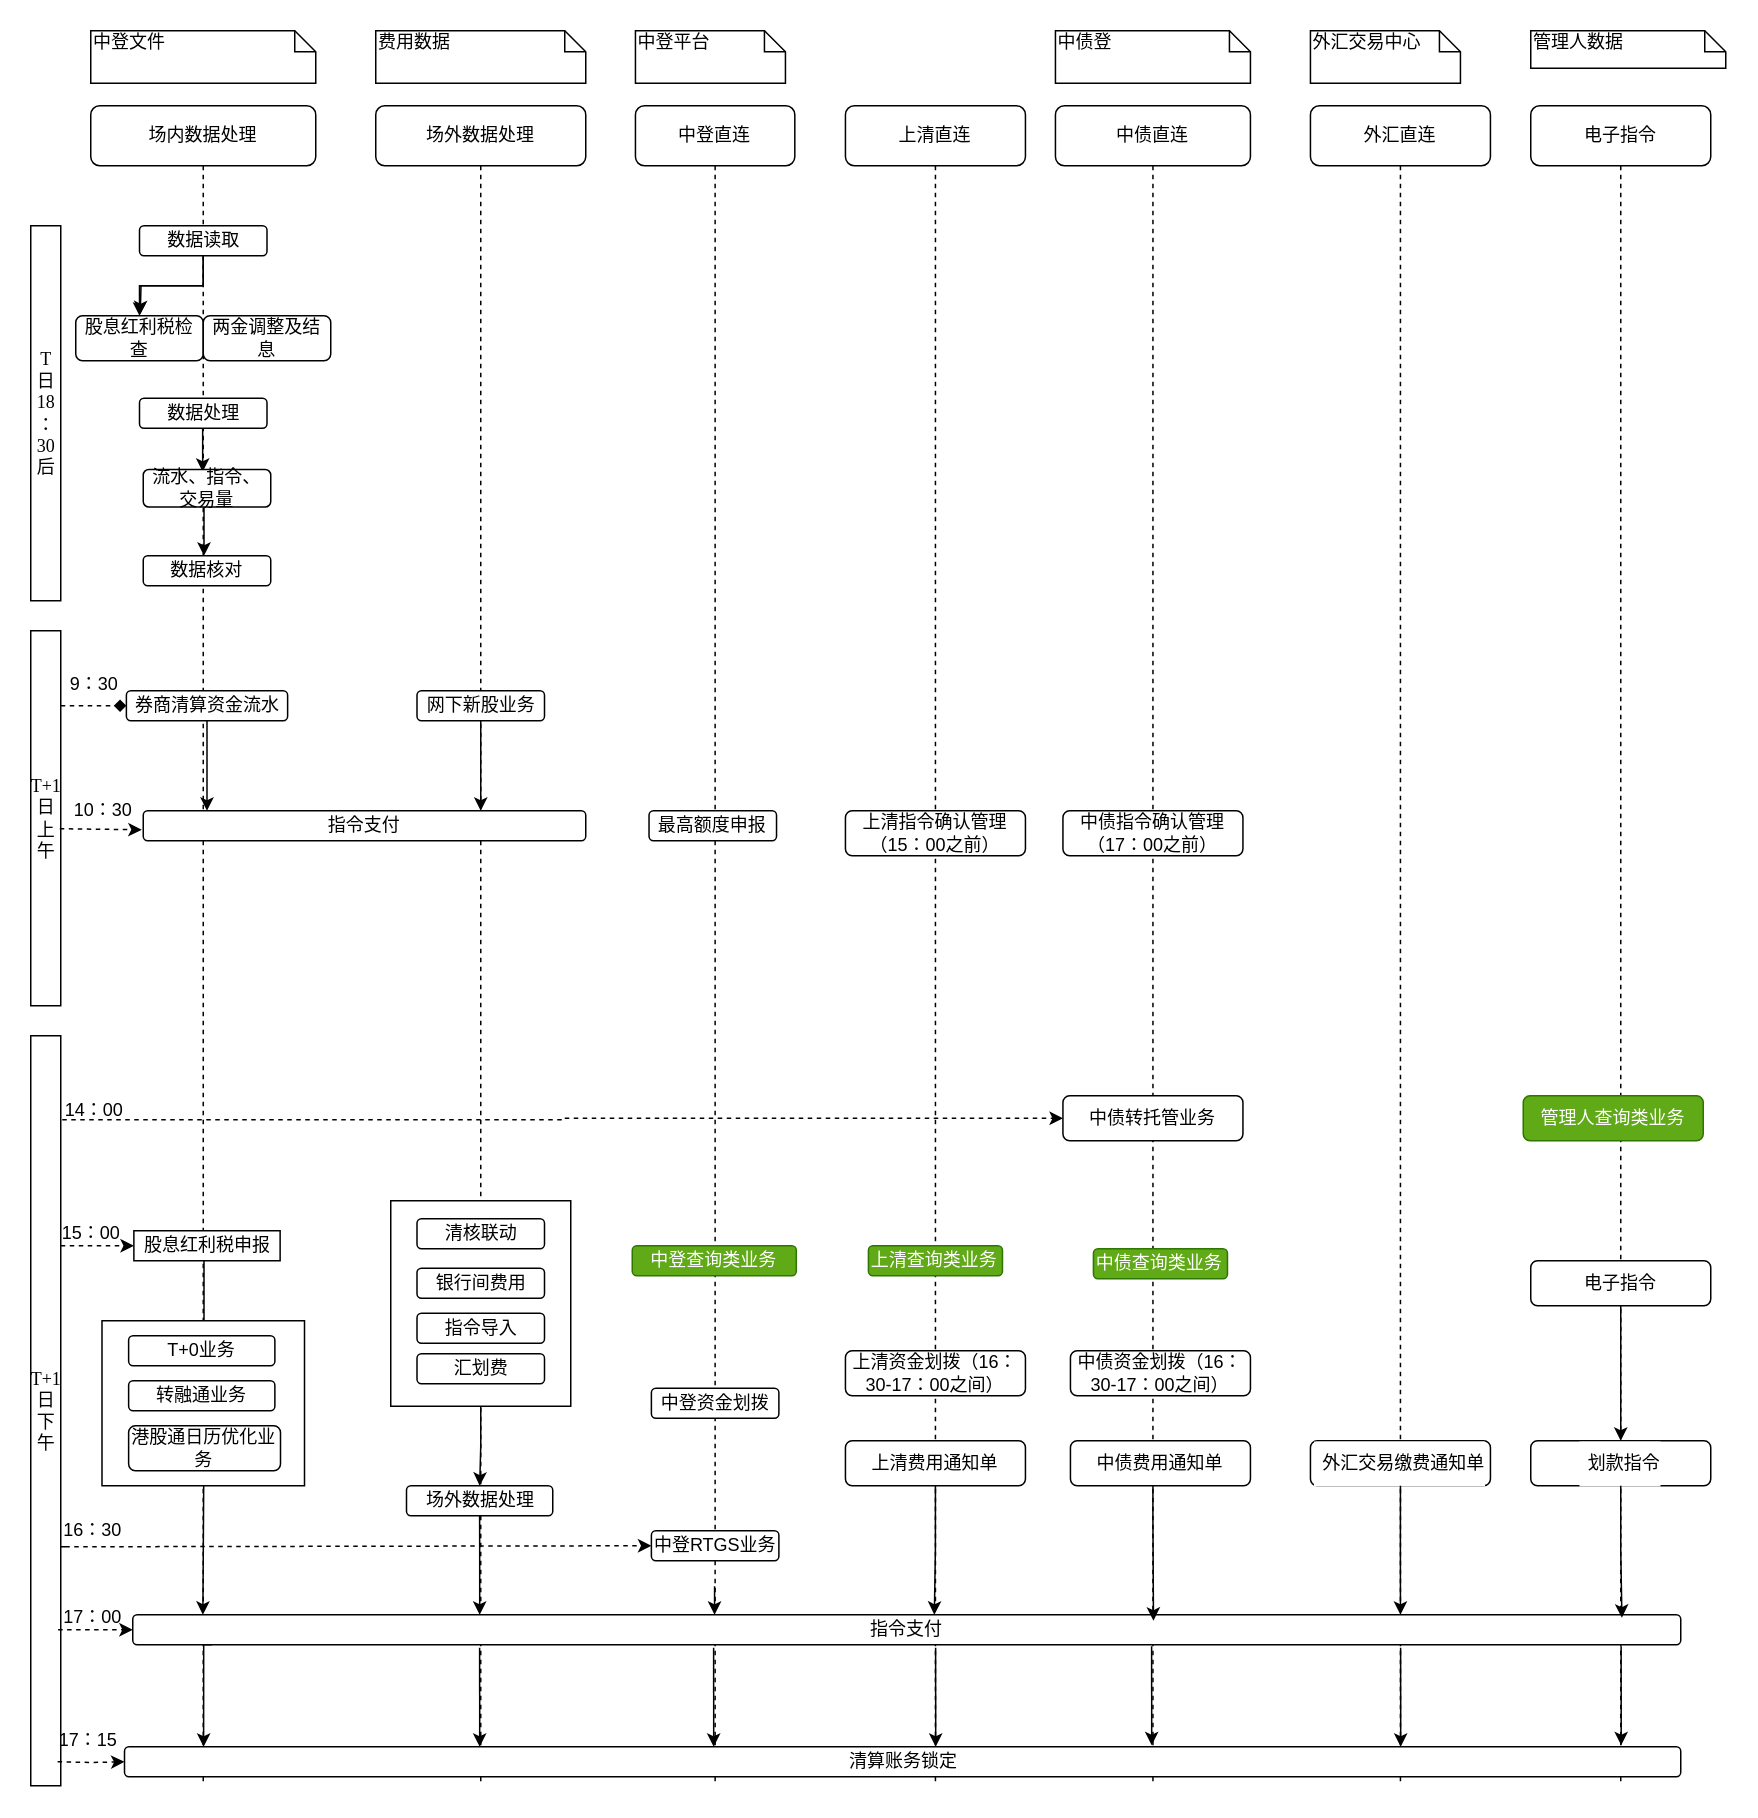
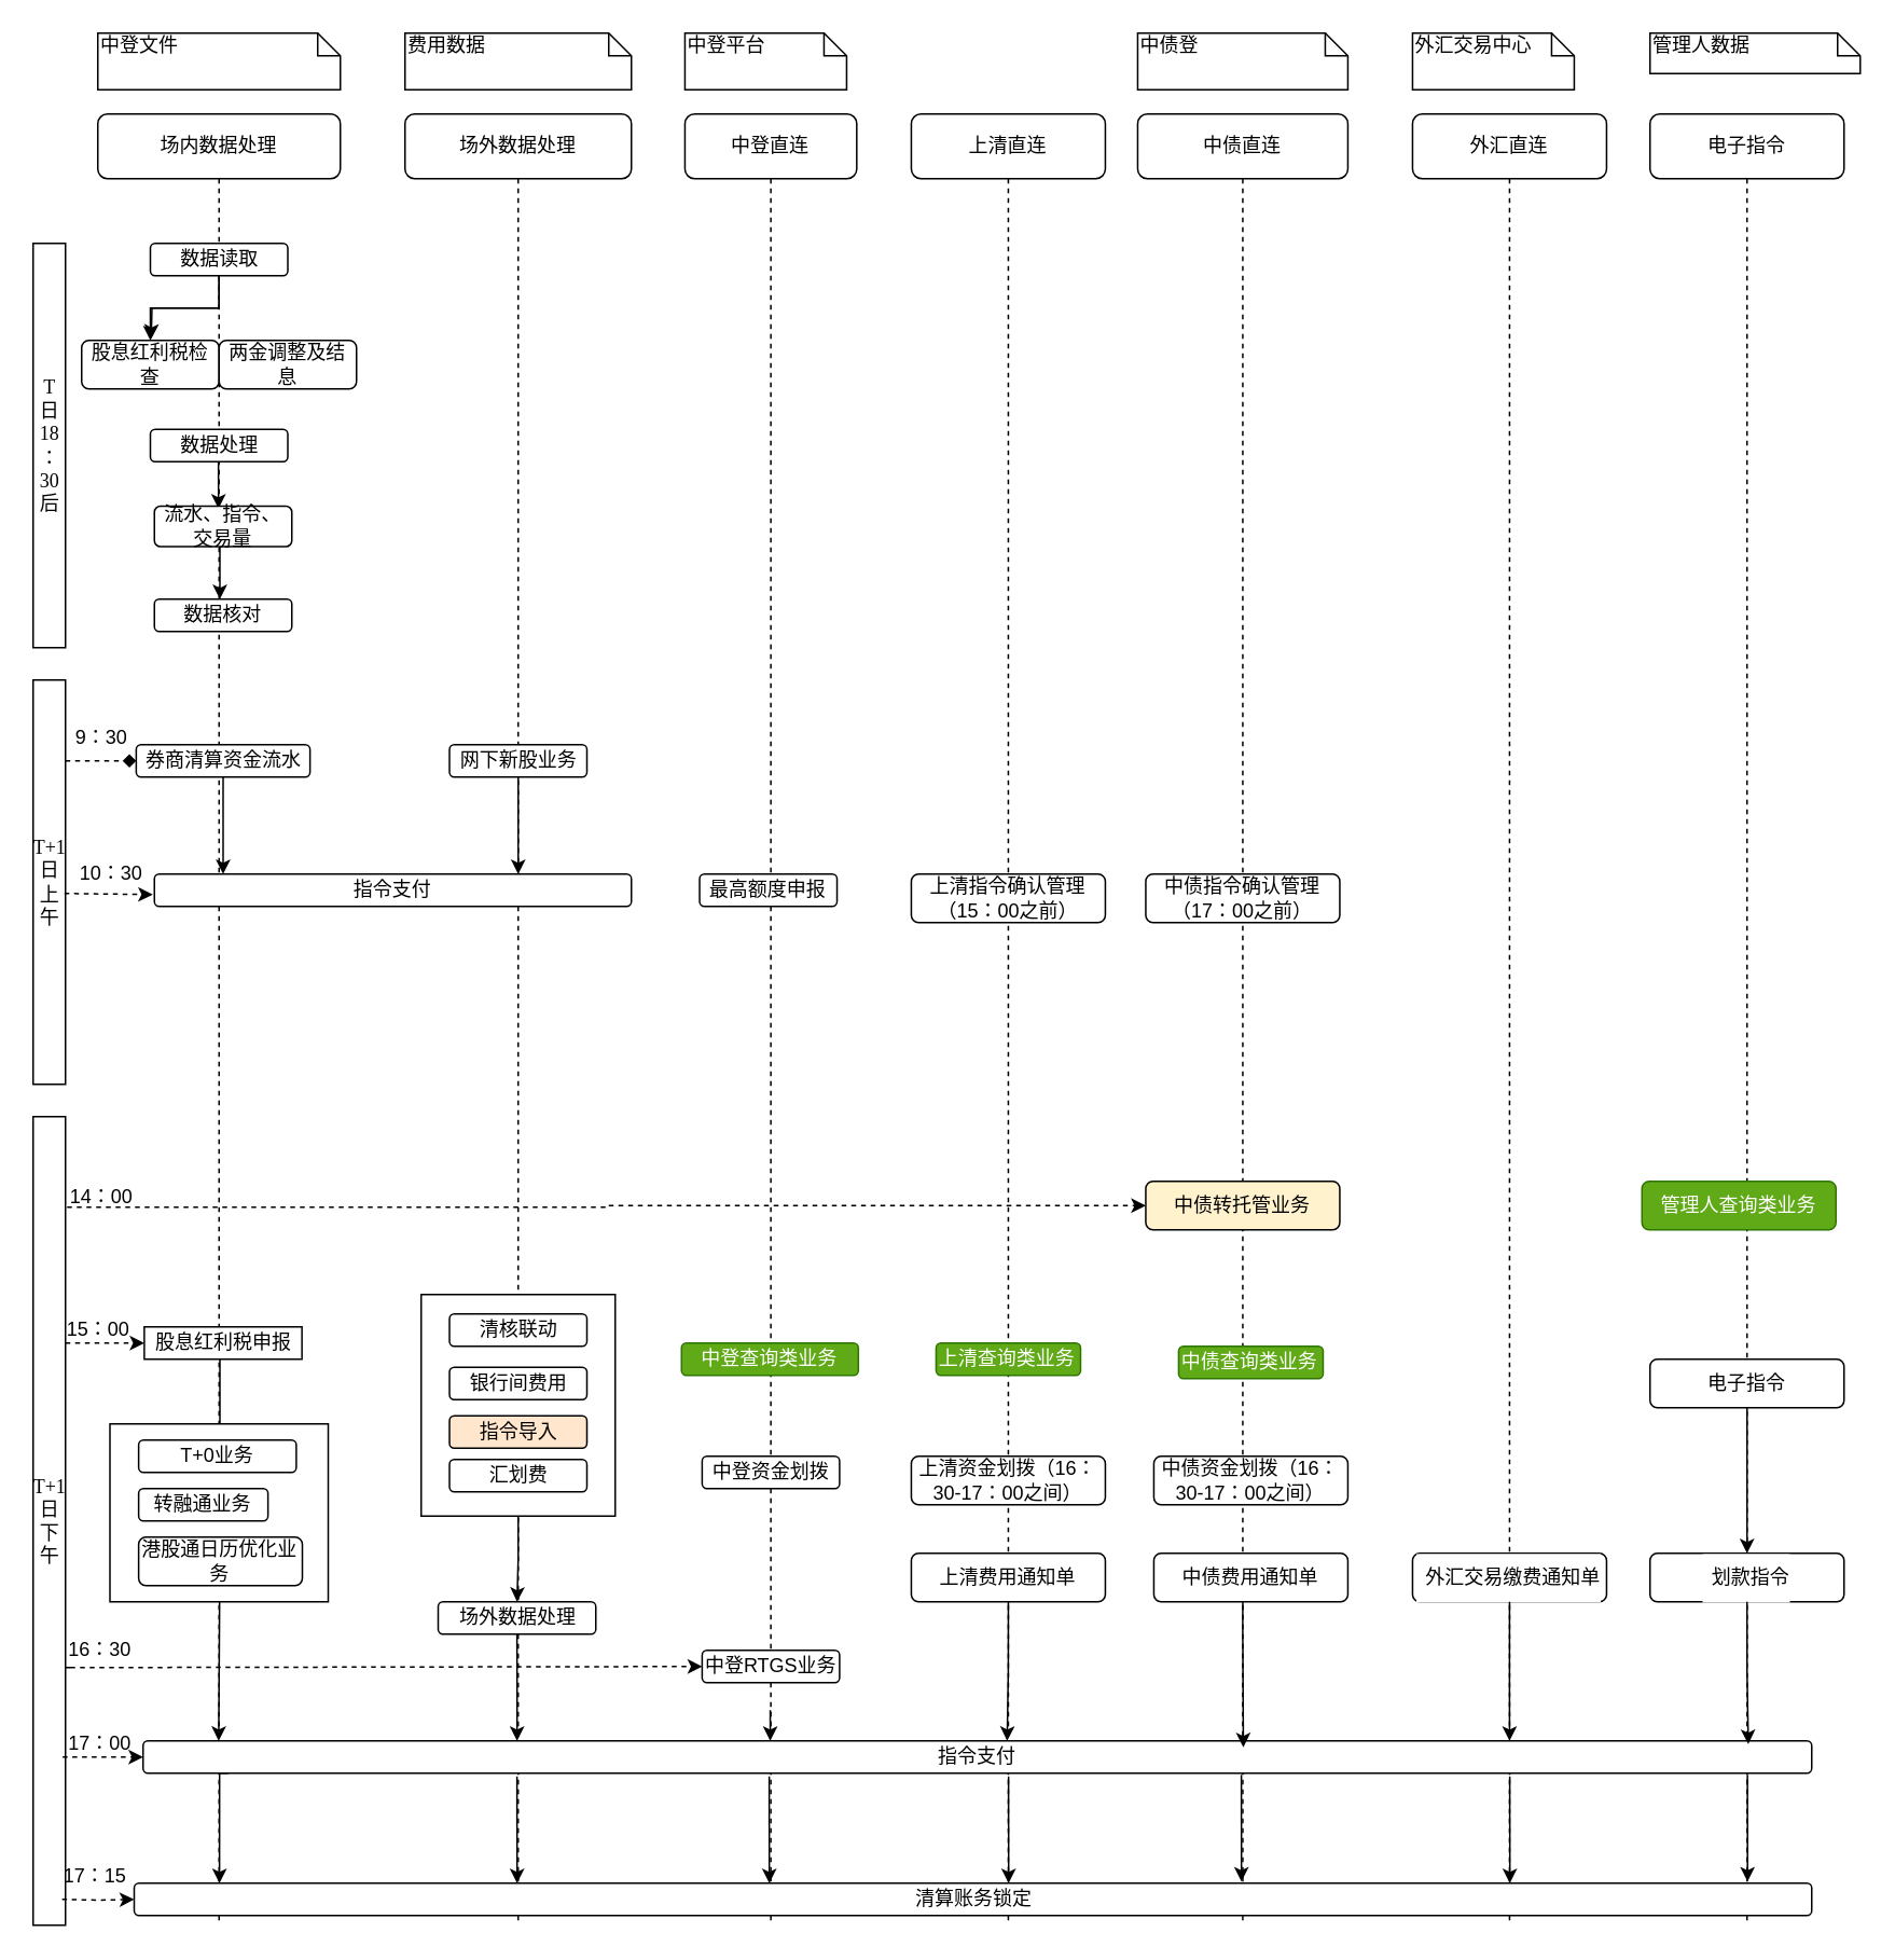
- <mxCell id="14" value="中债转托管业务" style="rounded=1;whiteSpace=wrap;html=1;" vertex="1" parent="12"><mxGeometry x="5" y="660" width="120" height="30" as="geometry" /></mxCell>
+ <mxCell id="14" value="中债转托管业务" style="rounded=1;whiteSpace=wrap;html=1;fillColor=#fff2cc;" vertex="1" parent="12"><mxGeometry x="5" y="660" width="120" height="30" as="geometry" /></mxCell>
- <mxCell id="69" value="指令导入" style="rounded=1;whiteSpace=wrap;html=1;" vertex="1" parent="1"><mxGeometry x="277.5" y="875" width="85" height="20" as="geometry" /></mxCell>
+ <mxCell id="69" value="指令导入" style="rounded=1;whiteSpace=wrap;html=1;fillColor=#ffe6cc;" vertex="1" parent="1"><mxGeometry x="277.5" y="875" width="85" height="20" as="geometry" /></mxCell>
- <mxCell id="28" value="转融通业务" style="rounded=1;whiteSpace=wrap;html=1;" vertex="1" parent="23"><mxGeometry x="25.25" y="850" width="97.5" height="20" as="geometry" /></mxCell>
+ <mxCell id="28" value="转融通业务" style="rounded=1;whiteSpace=wrap;html=1;" vertex="1" parent="23"><mxGeometry x="25.25" y="850" width="80" height="20" as="geometry" /></mxCell>
- <mxCell id="6" value="中登资金划拨" style="rounded=1;whiteSpace=wrap;html=1;" vertex="1" parent="4"><mxGeometry x="10.63" y="855" width="85" height="20" as="geometry" /></mxCell>
+ <mxCell id="6" value="中登资金划拨" style="rounded=1;whiteSpace=wrap;html=1;" vertex="1" parent="4"><mxGeometry x="10.63" y="830" width="85" height="20" as="geometry" /></mxCell>
